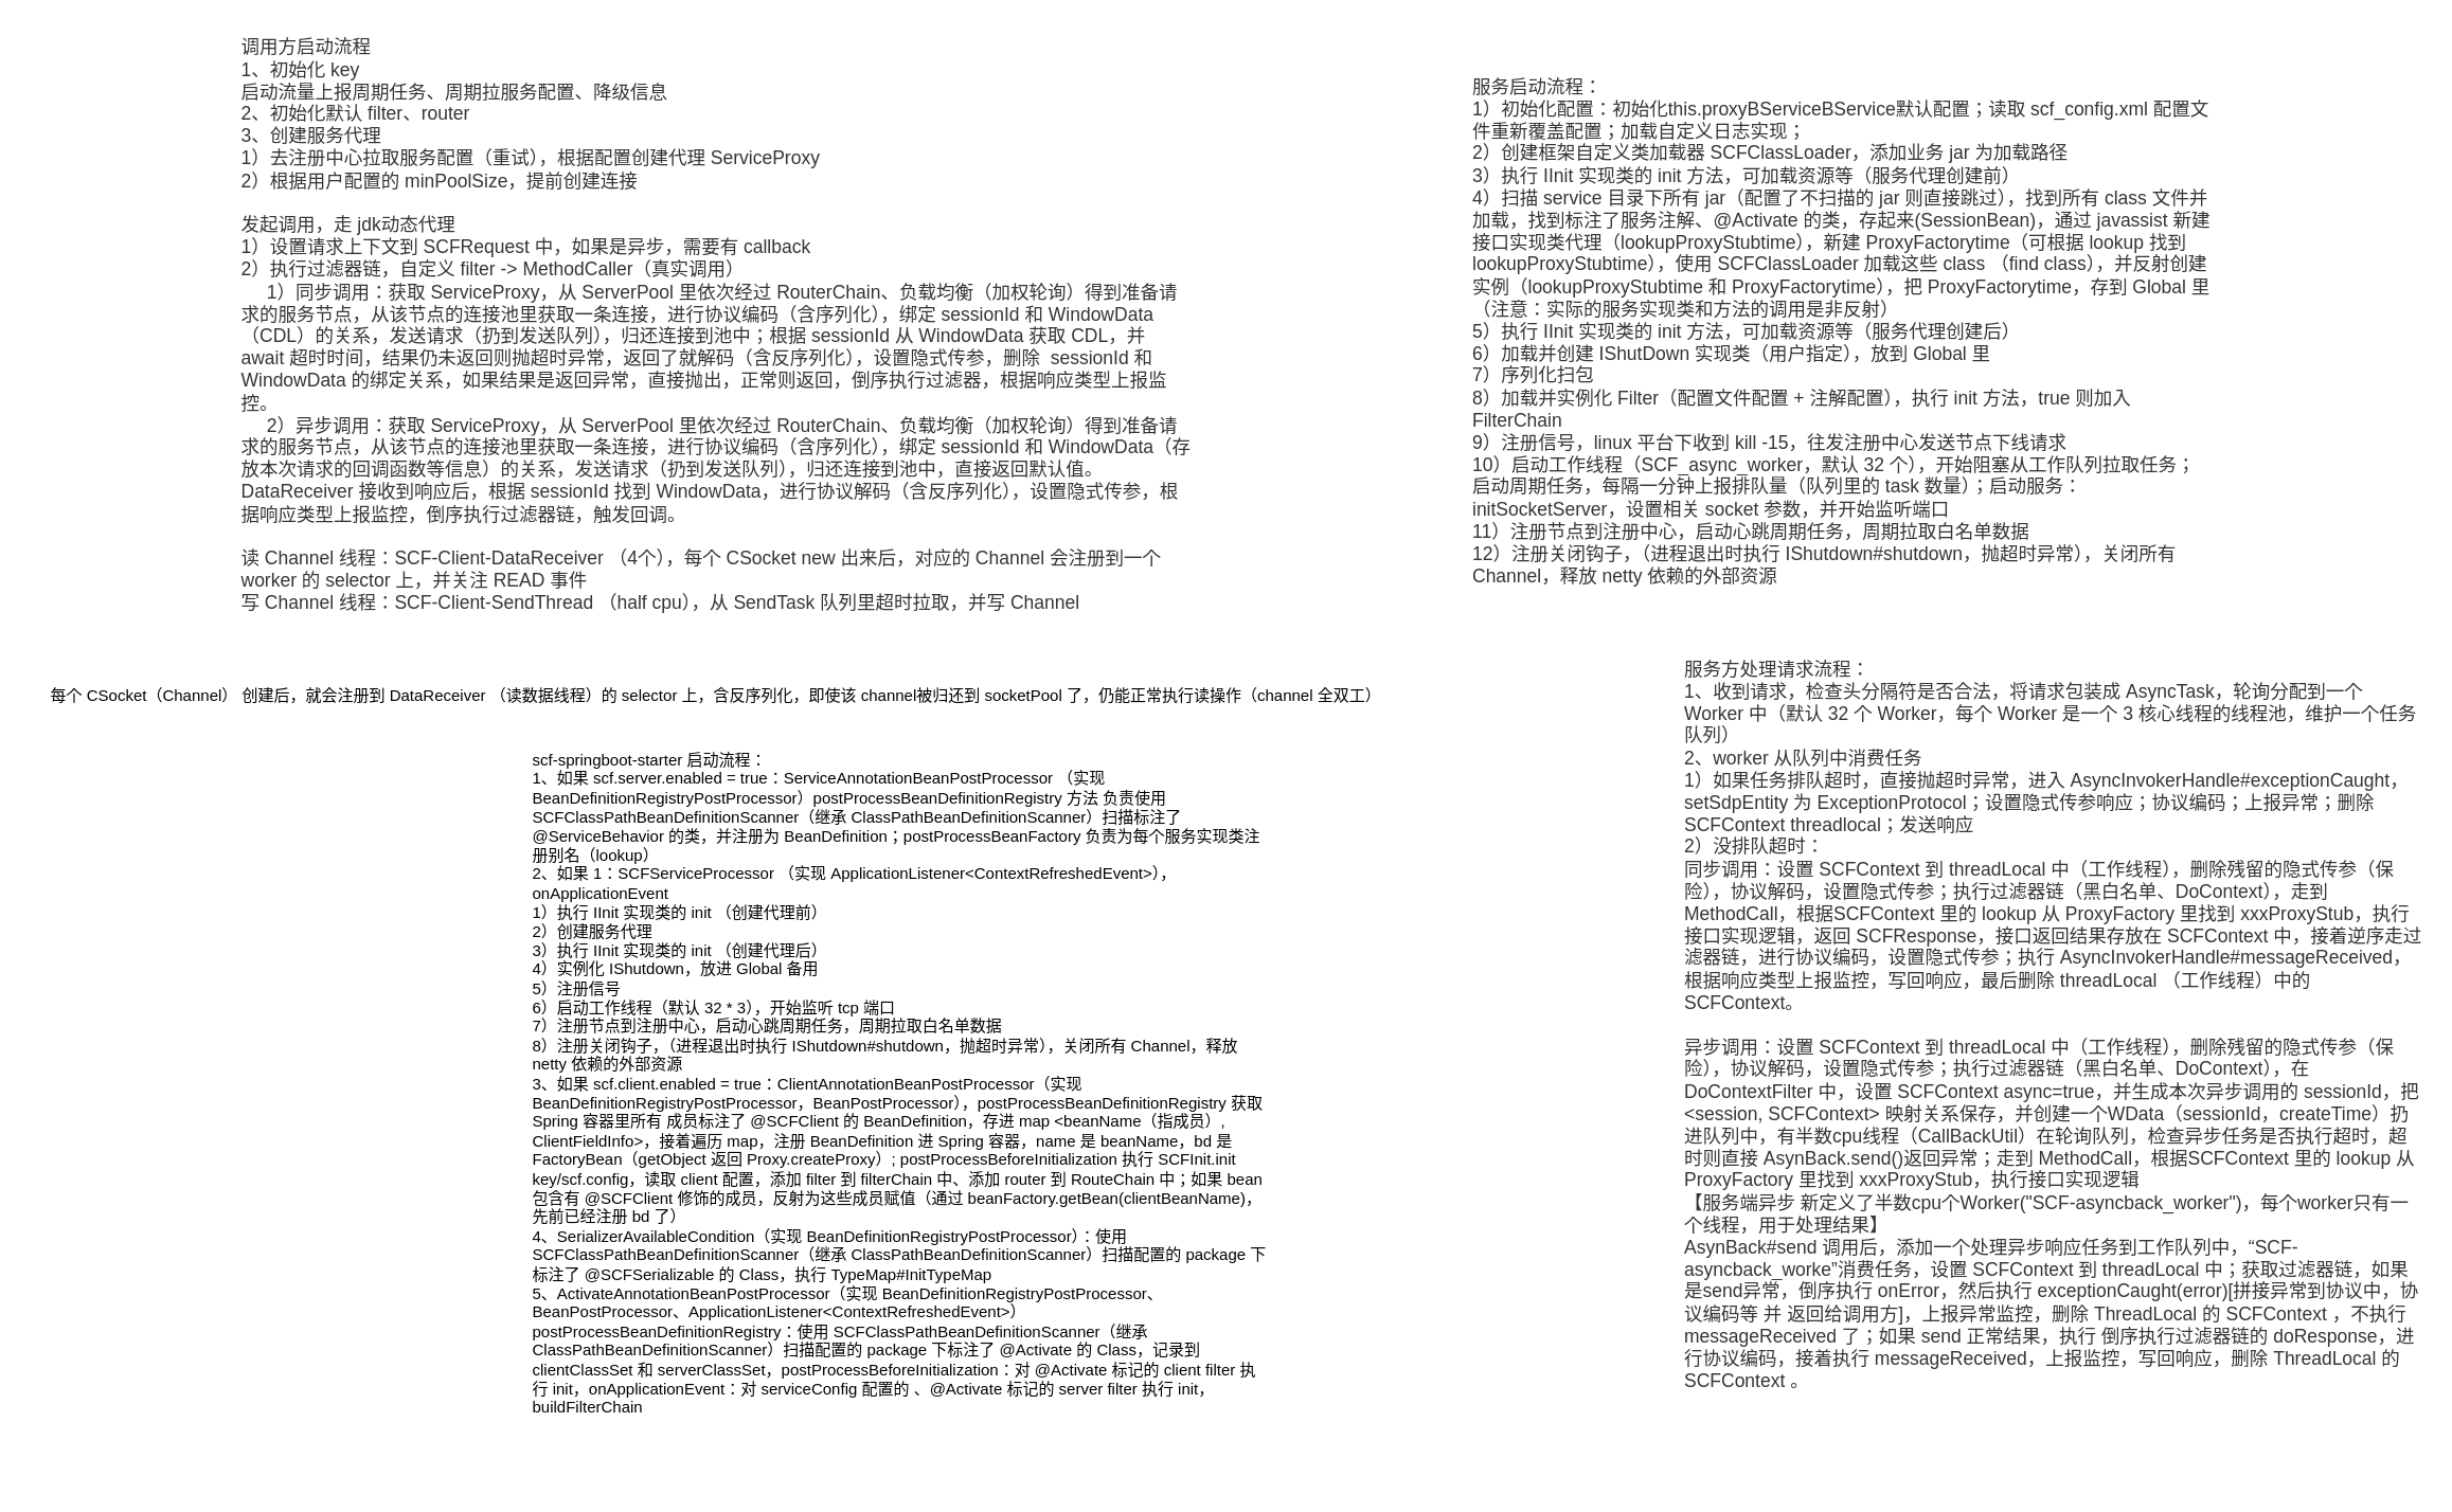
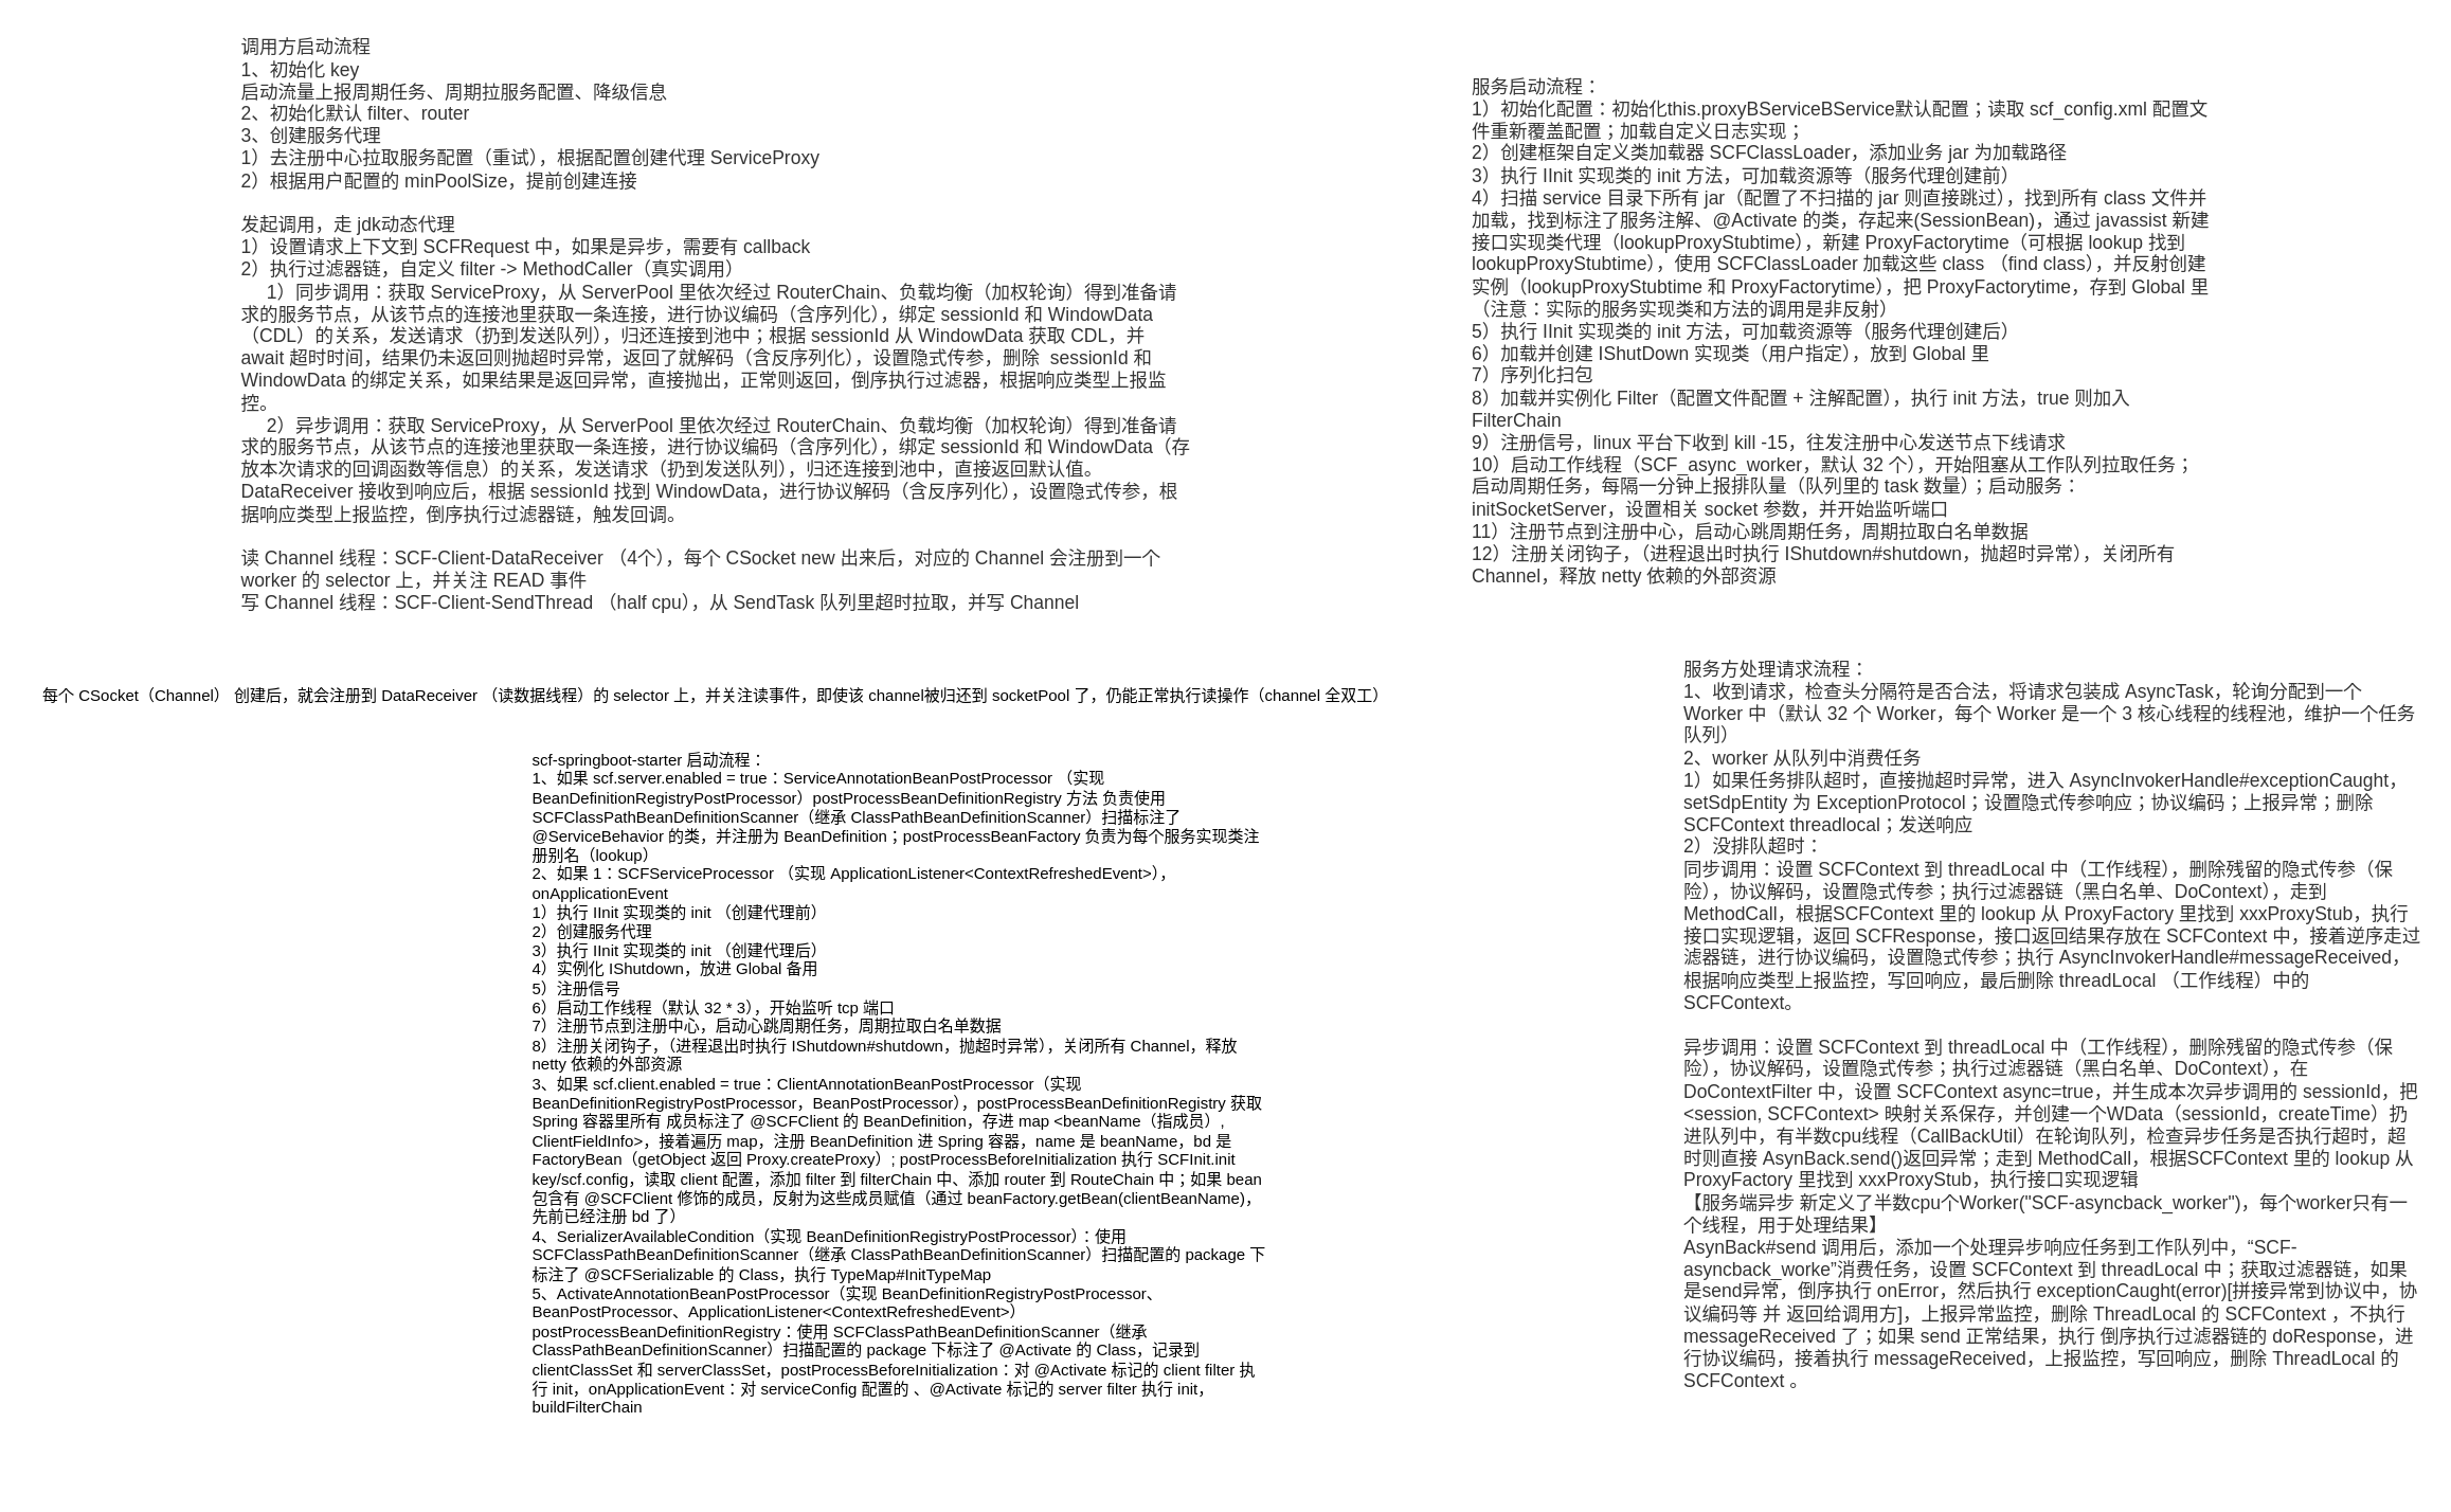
- <mxCell id="3" value="每个 CSocket（Channel） 创建后，就会注册到 DataReceiver （读数据线程）的 selector 上，含反序列化，即使该 channel被归还到 socketPool 了，仍能正常执行读操作（channel 全双工）" style="text;html=1;align=center;verticalAlign=middle;resizable=0;points=[];autosize=1;strokeColor=none;fillColor=none;" parent="1" vertex="1"><mxGeometry x="20" y="510" width="1040" height="30" as="geometry" /></mxCell>
+ <mxCell id="3" value="每个 CSocket（Channel） 创建后，就会注册到 DataReceiver （读数据线程）的 selector 上，并关注读事件，即使该 channel被归还到 socketPool 了，仍能正常执行读操作（channel 全双工）" style="text;html=1;align=center;verticalAlign=middle;resizable=0;points=[];autosize=1;strokeColor=none;fillColor=none;" parent="1" vertex="1"><mxGeometry x="20" y="510" width="1040" height="30" as="geometry" /></mxCell>
